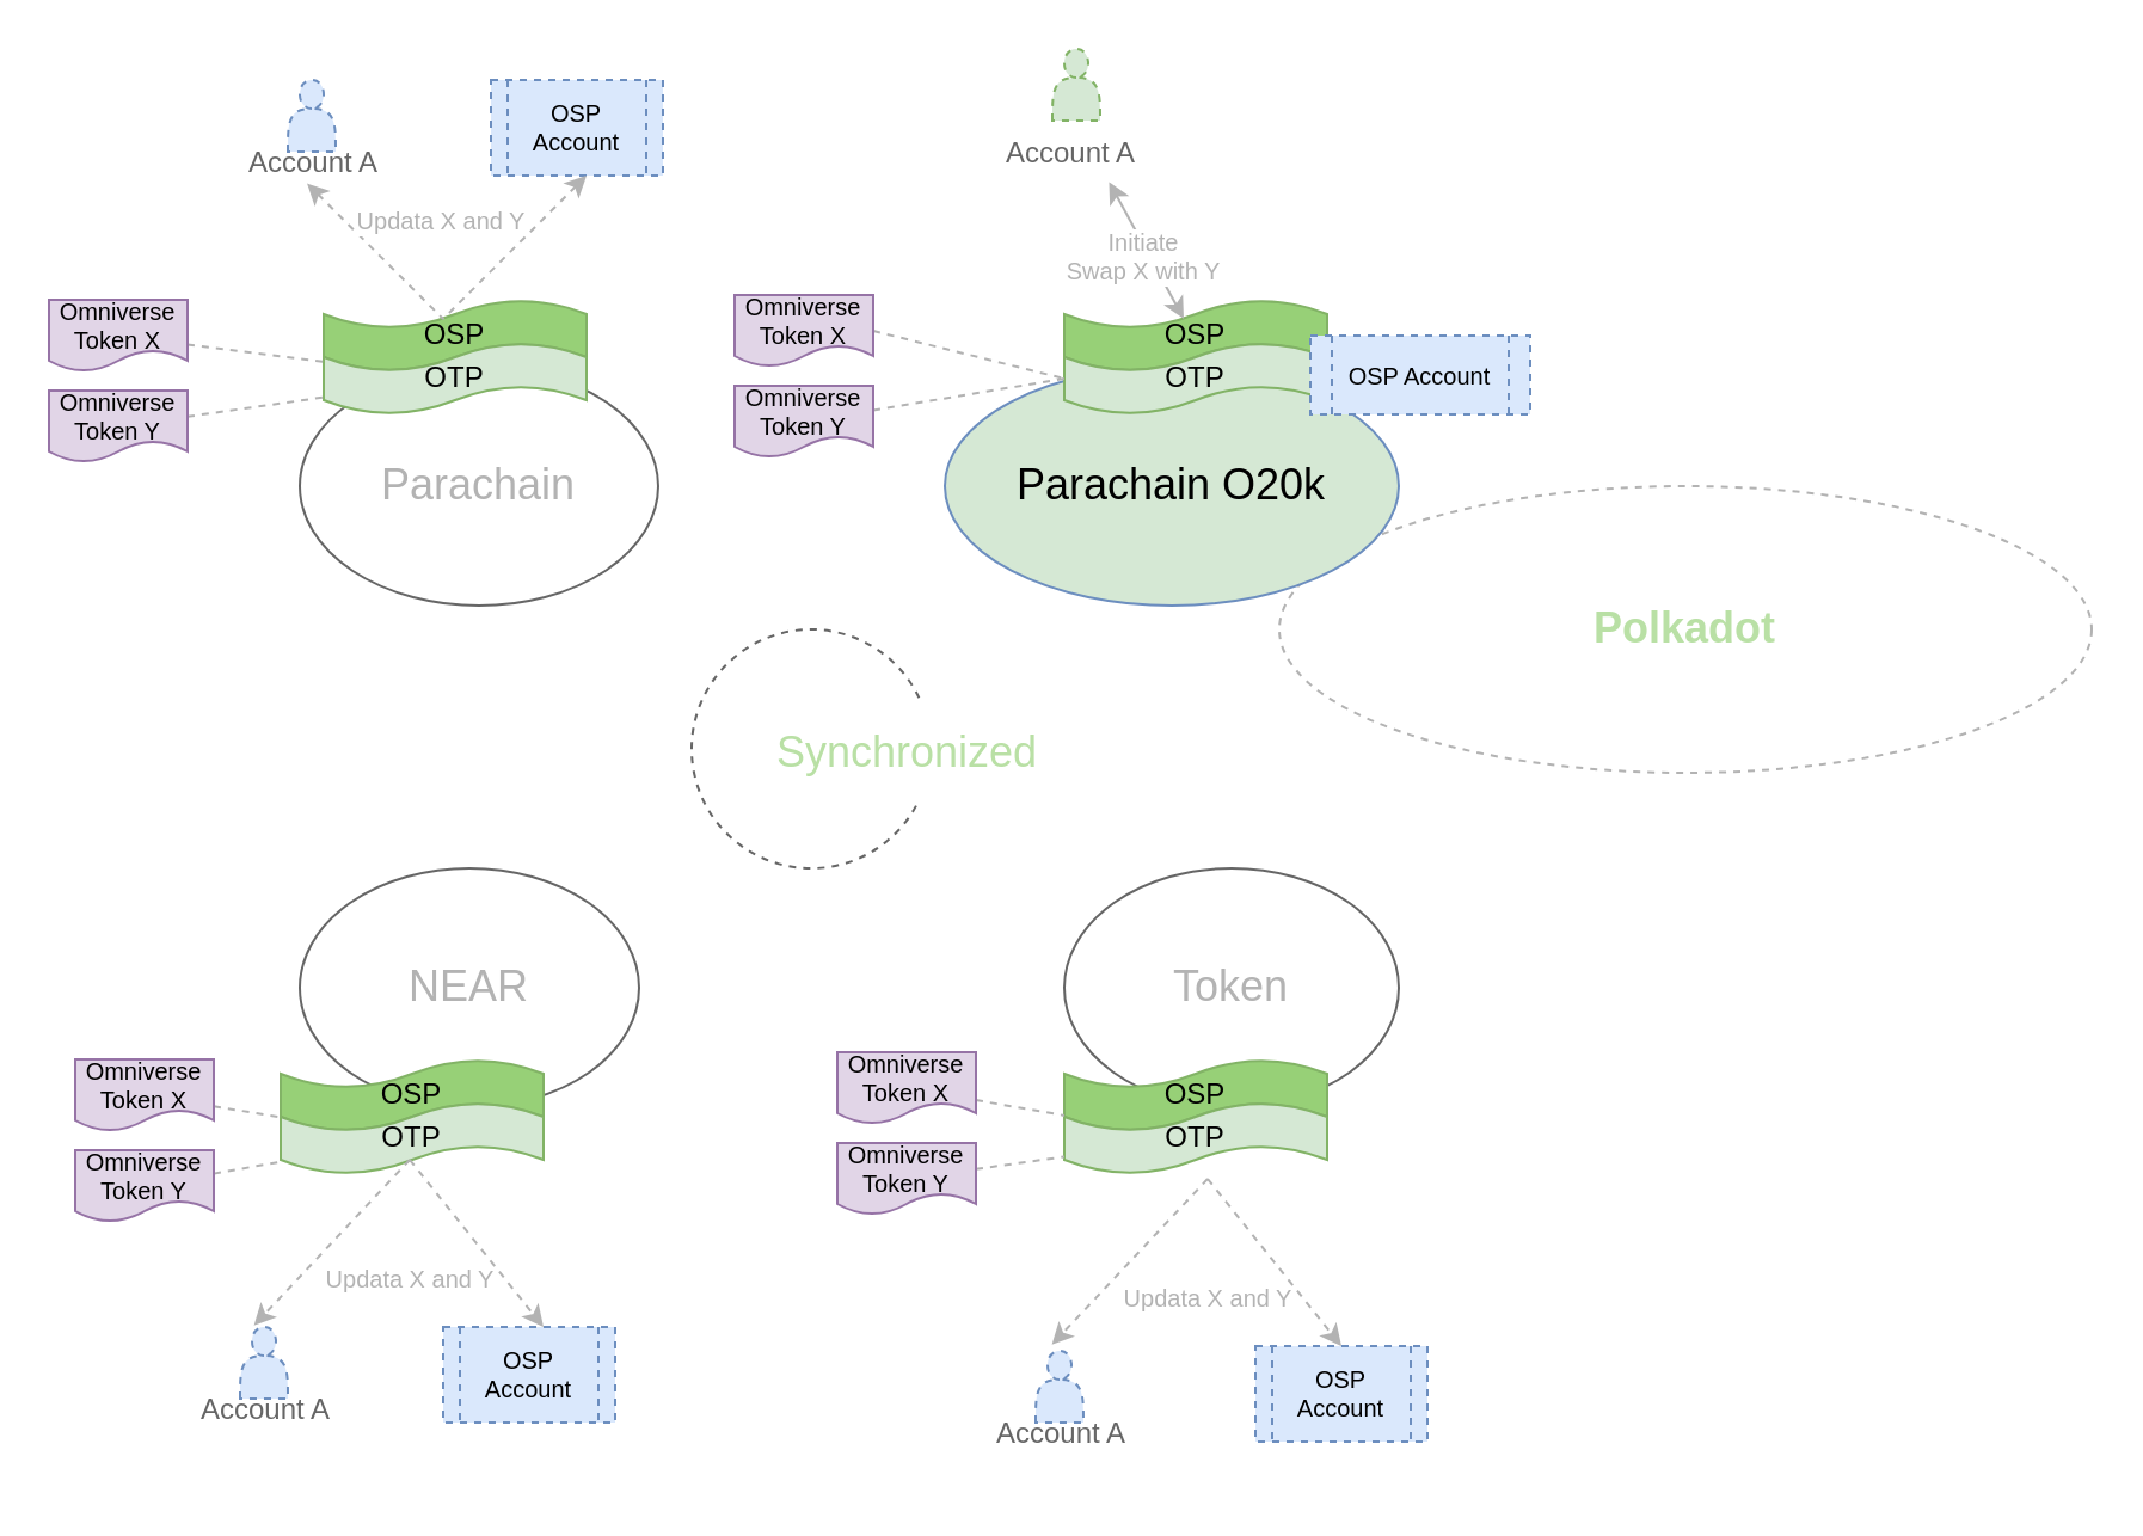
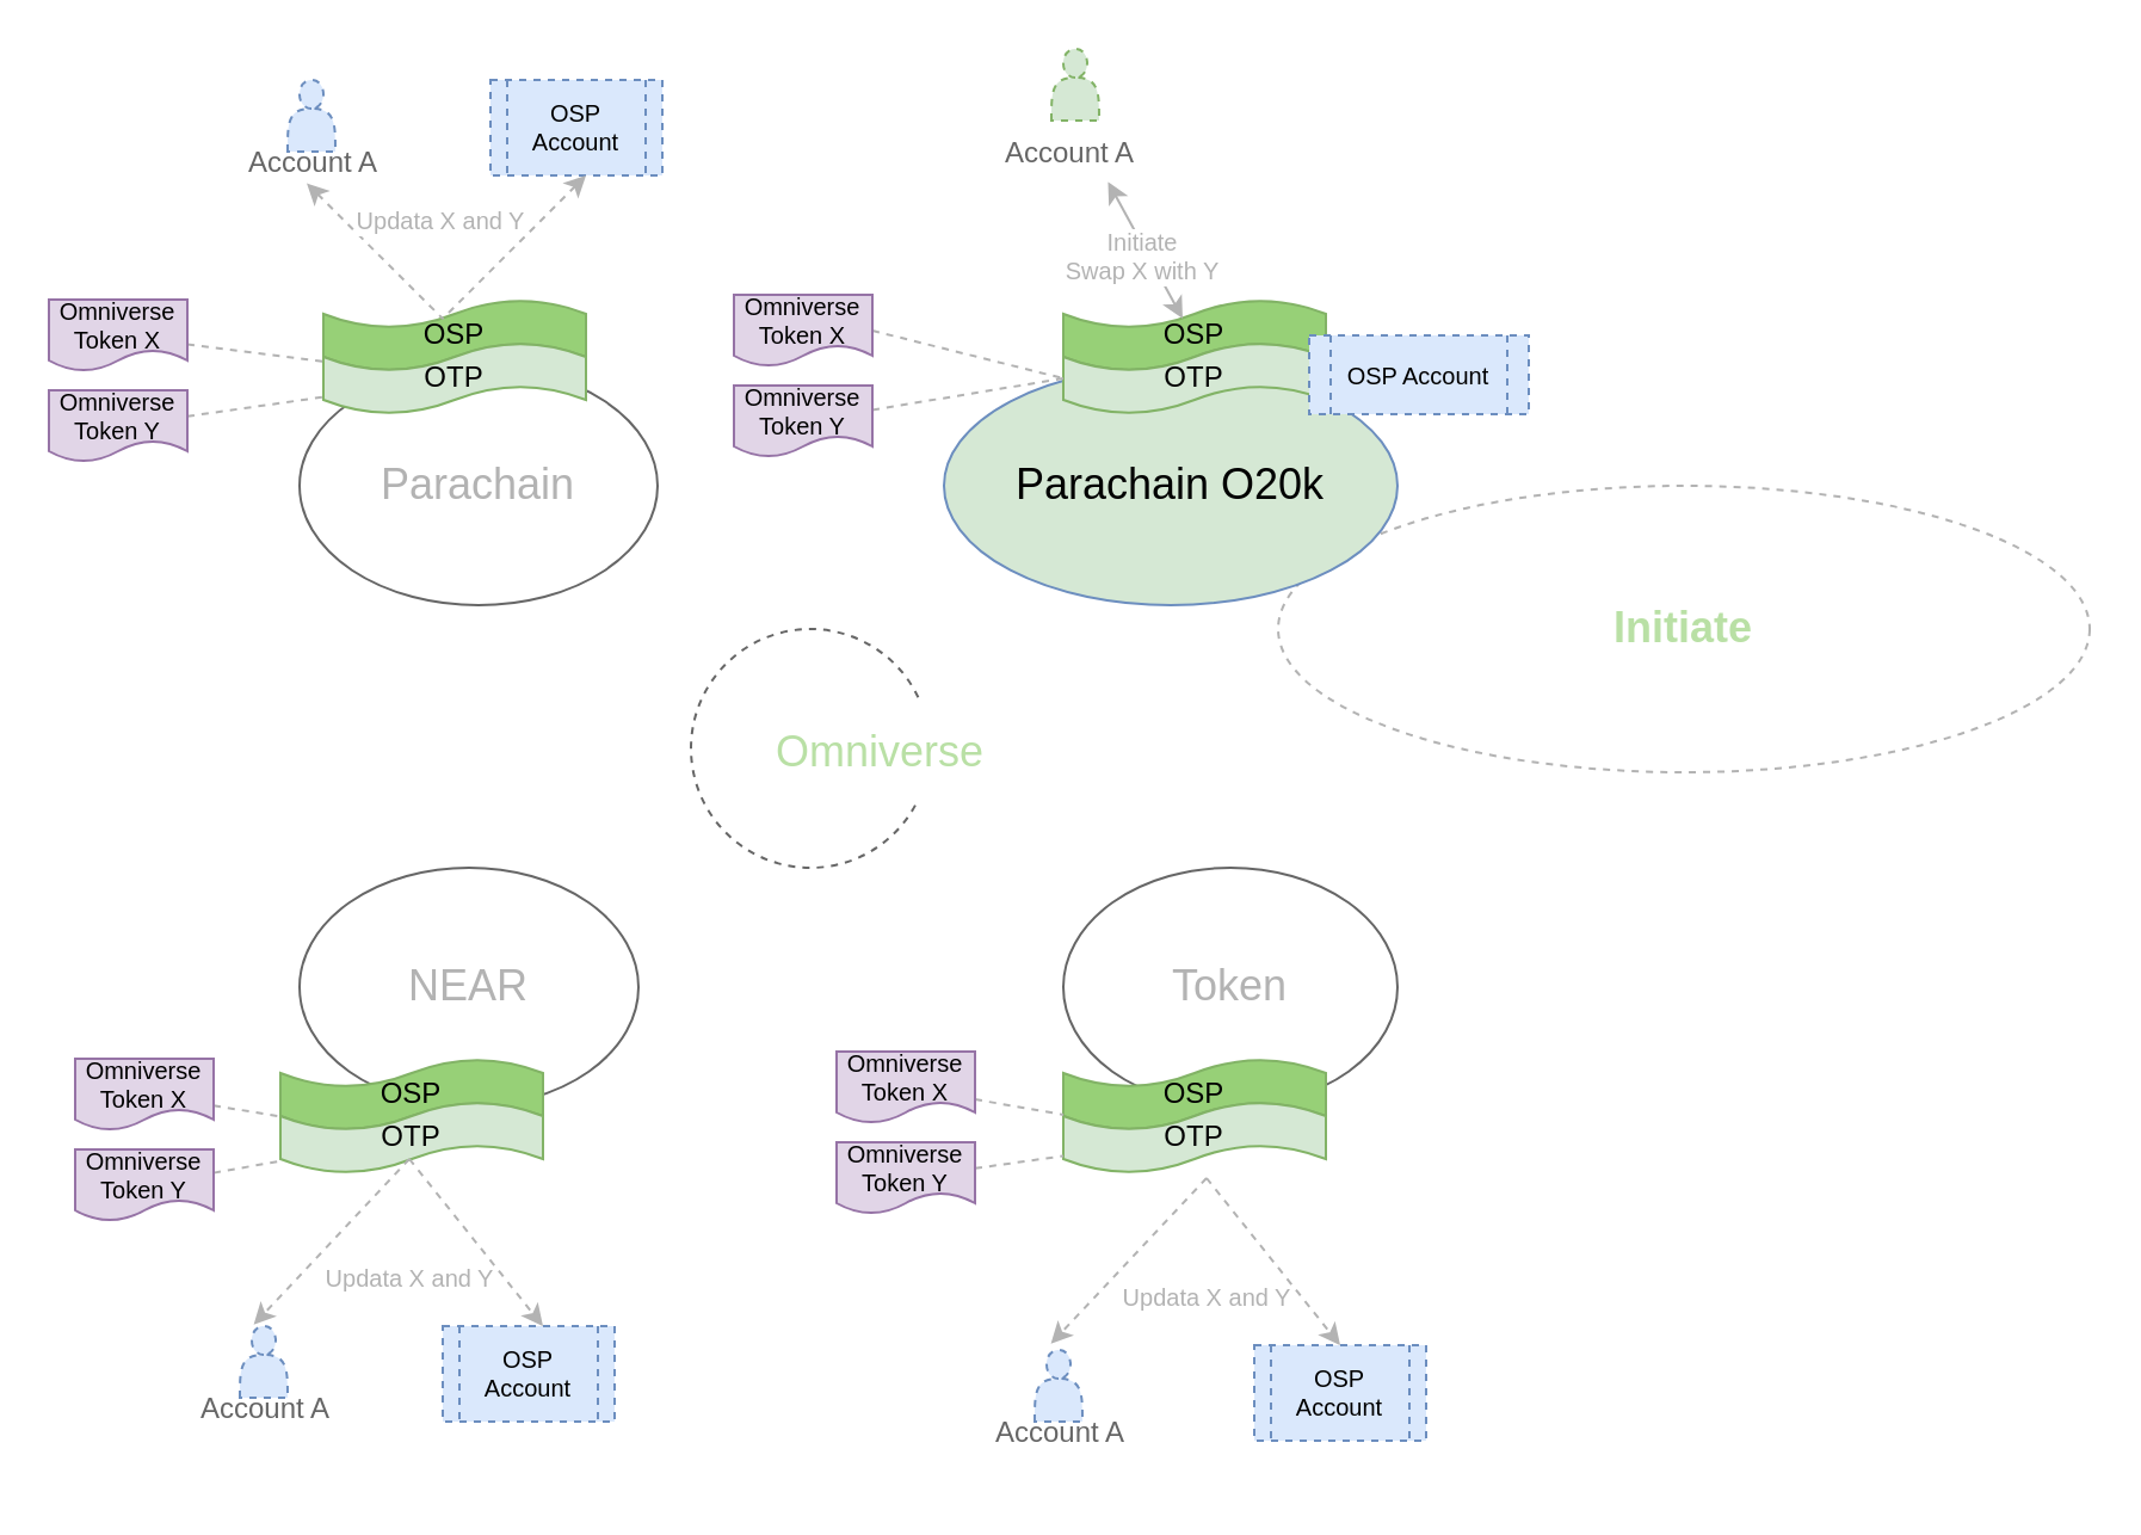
- <mxCell id="2" value="&lt;font color=&quot;#b9e0a5&quot;&gt;&lt;b&gt;Polkadot&lt;/b&gt;&lt;/font&gt;" style="ellipse;whiteSpace=wrap;html=1;fillColor=none;fontSize=18;strokeColor=#B3B3B3;fontColor=#B3B3B3;dashed=1;" parent="1" vertex="1"><mxGeometry x="535" y="203" width="340" height="120" as="geometry" /></mxCell>
+ <mxCell id="2" value="&lt;font color=&quot;#b9e0a5&quot;&gt;&lt;b&gt;Initiate&lt;/b&gt;&lt;/font&gt;" style="ellipse;whiteSpace=wrap;html=1;fillColor=none;fontSize=18;strokeColor=#B3B3B3;fontColor=#B3B3B3;dashed=1;" parent="1" vertex="1"><mxGeometry x="535" y="203" width="340" height="120" as="geometry" /></mxCell>
- <mxCell id="10" value="Synchronized" style="text;strokeColor=none;fillColor=none;align=left;verticalAlign=top;spacingLeft=4;spacingRight=4;overflow=hidden;rotatable=0;points=[[0,0.5],[1,0.5]];portConstraint=eastwest;dashed=1;fontSize=18;fontColor=#B9E0A5;" parent="8" vertex="1"><mxGeometry x="30" y="34" width="150" height="26" as="geometry" /></mxCell>
+ <mxCell id="10" value="Omniverse" style="text;strokeColor=none;fillColor=none;align=left;verticalAlign=top;spacingLeft=4;spacingRight=4;overflow=hidden;rotatable=0;points=[[0,0.5],[1,0.5]];portConstraint=eastwest;dashed=1;fontSize=18;fontColor=#B9E0A5;" parent="8" vertex="1"><mxGeometry x="30" y="34" width="150" height="26" as="geometry" /></mxCell>
